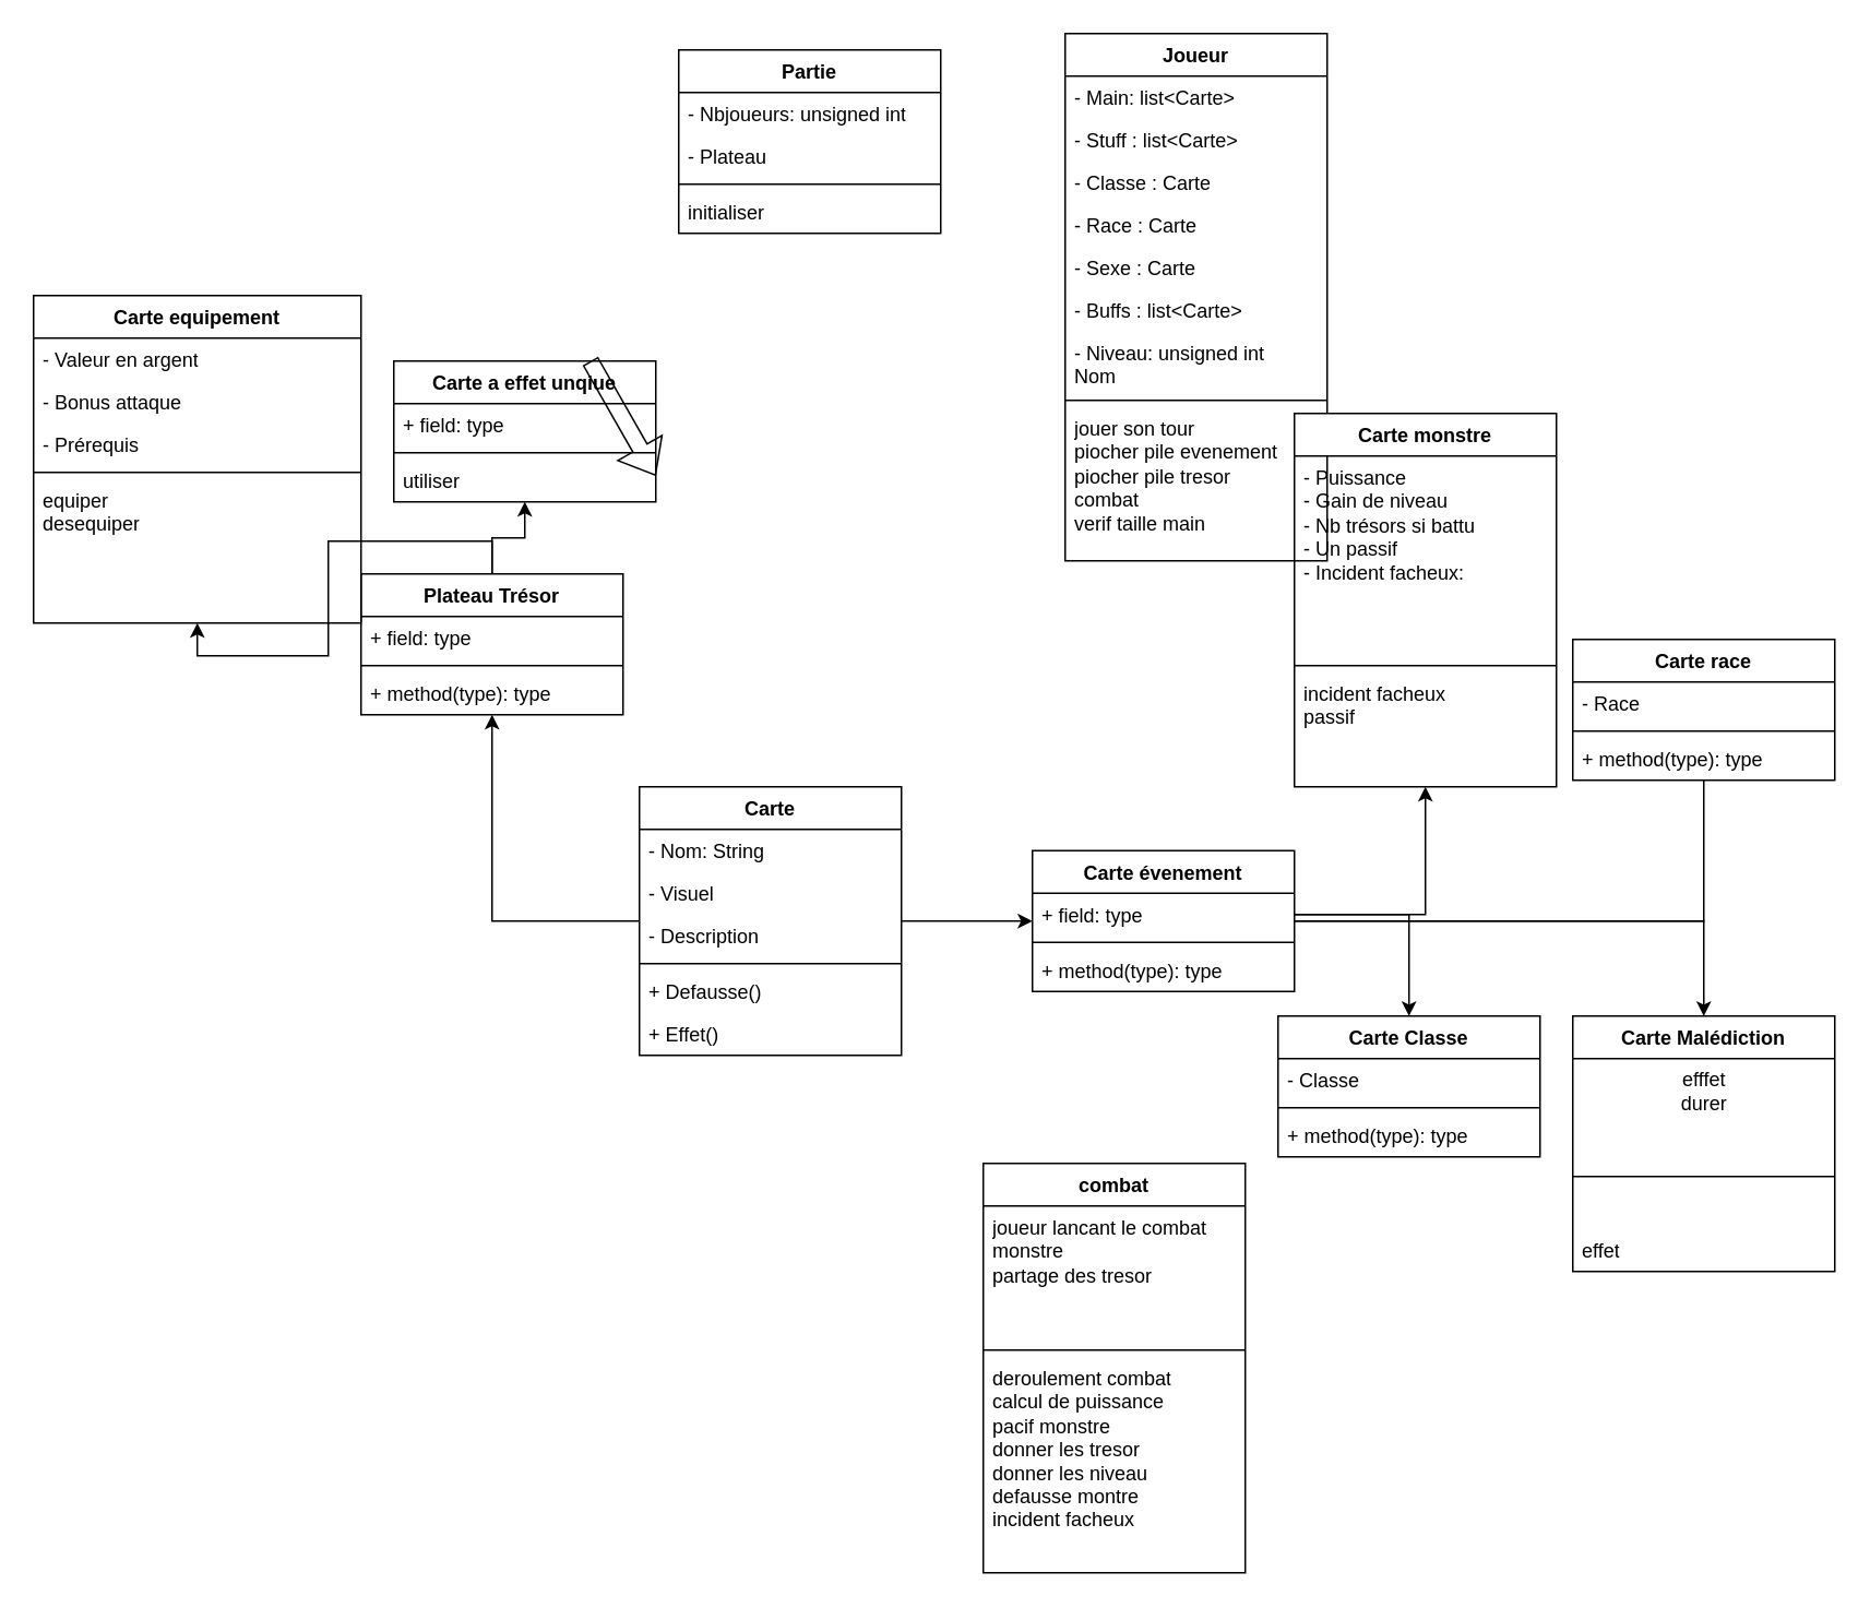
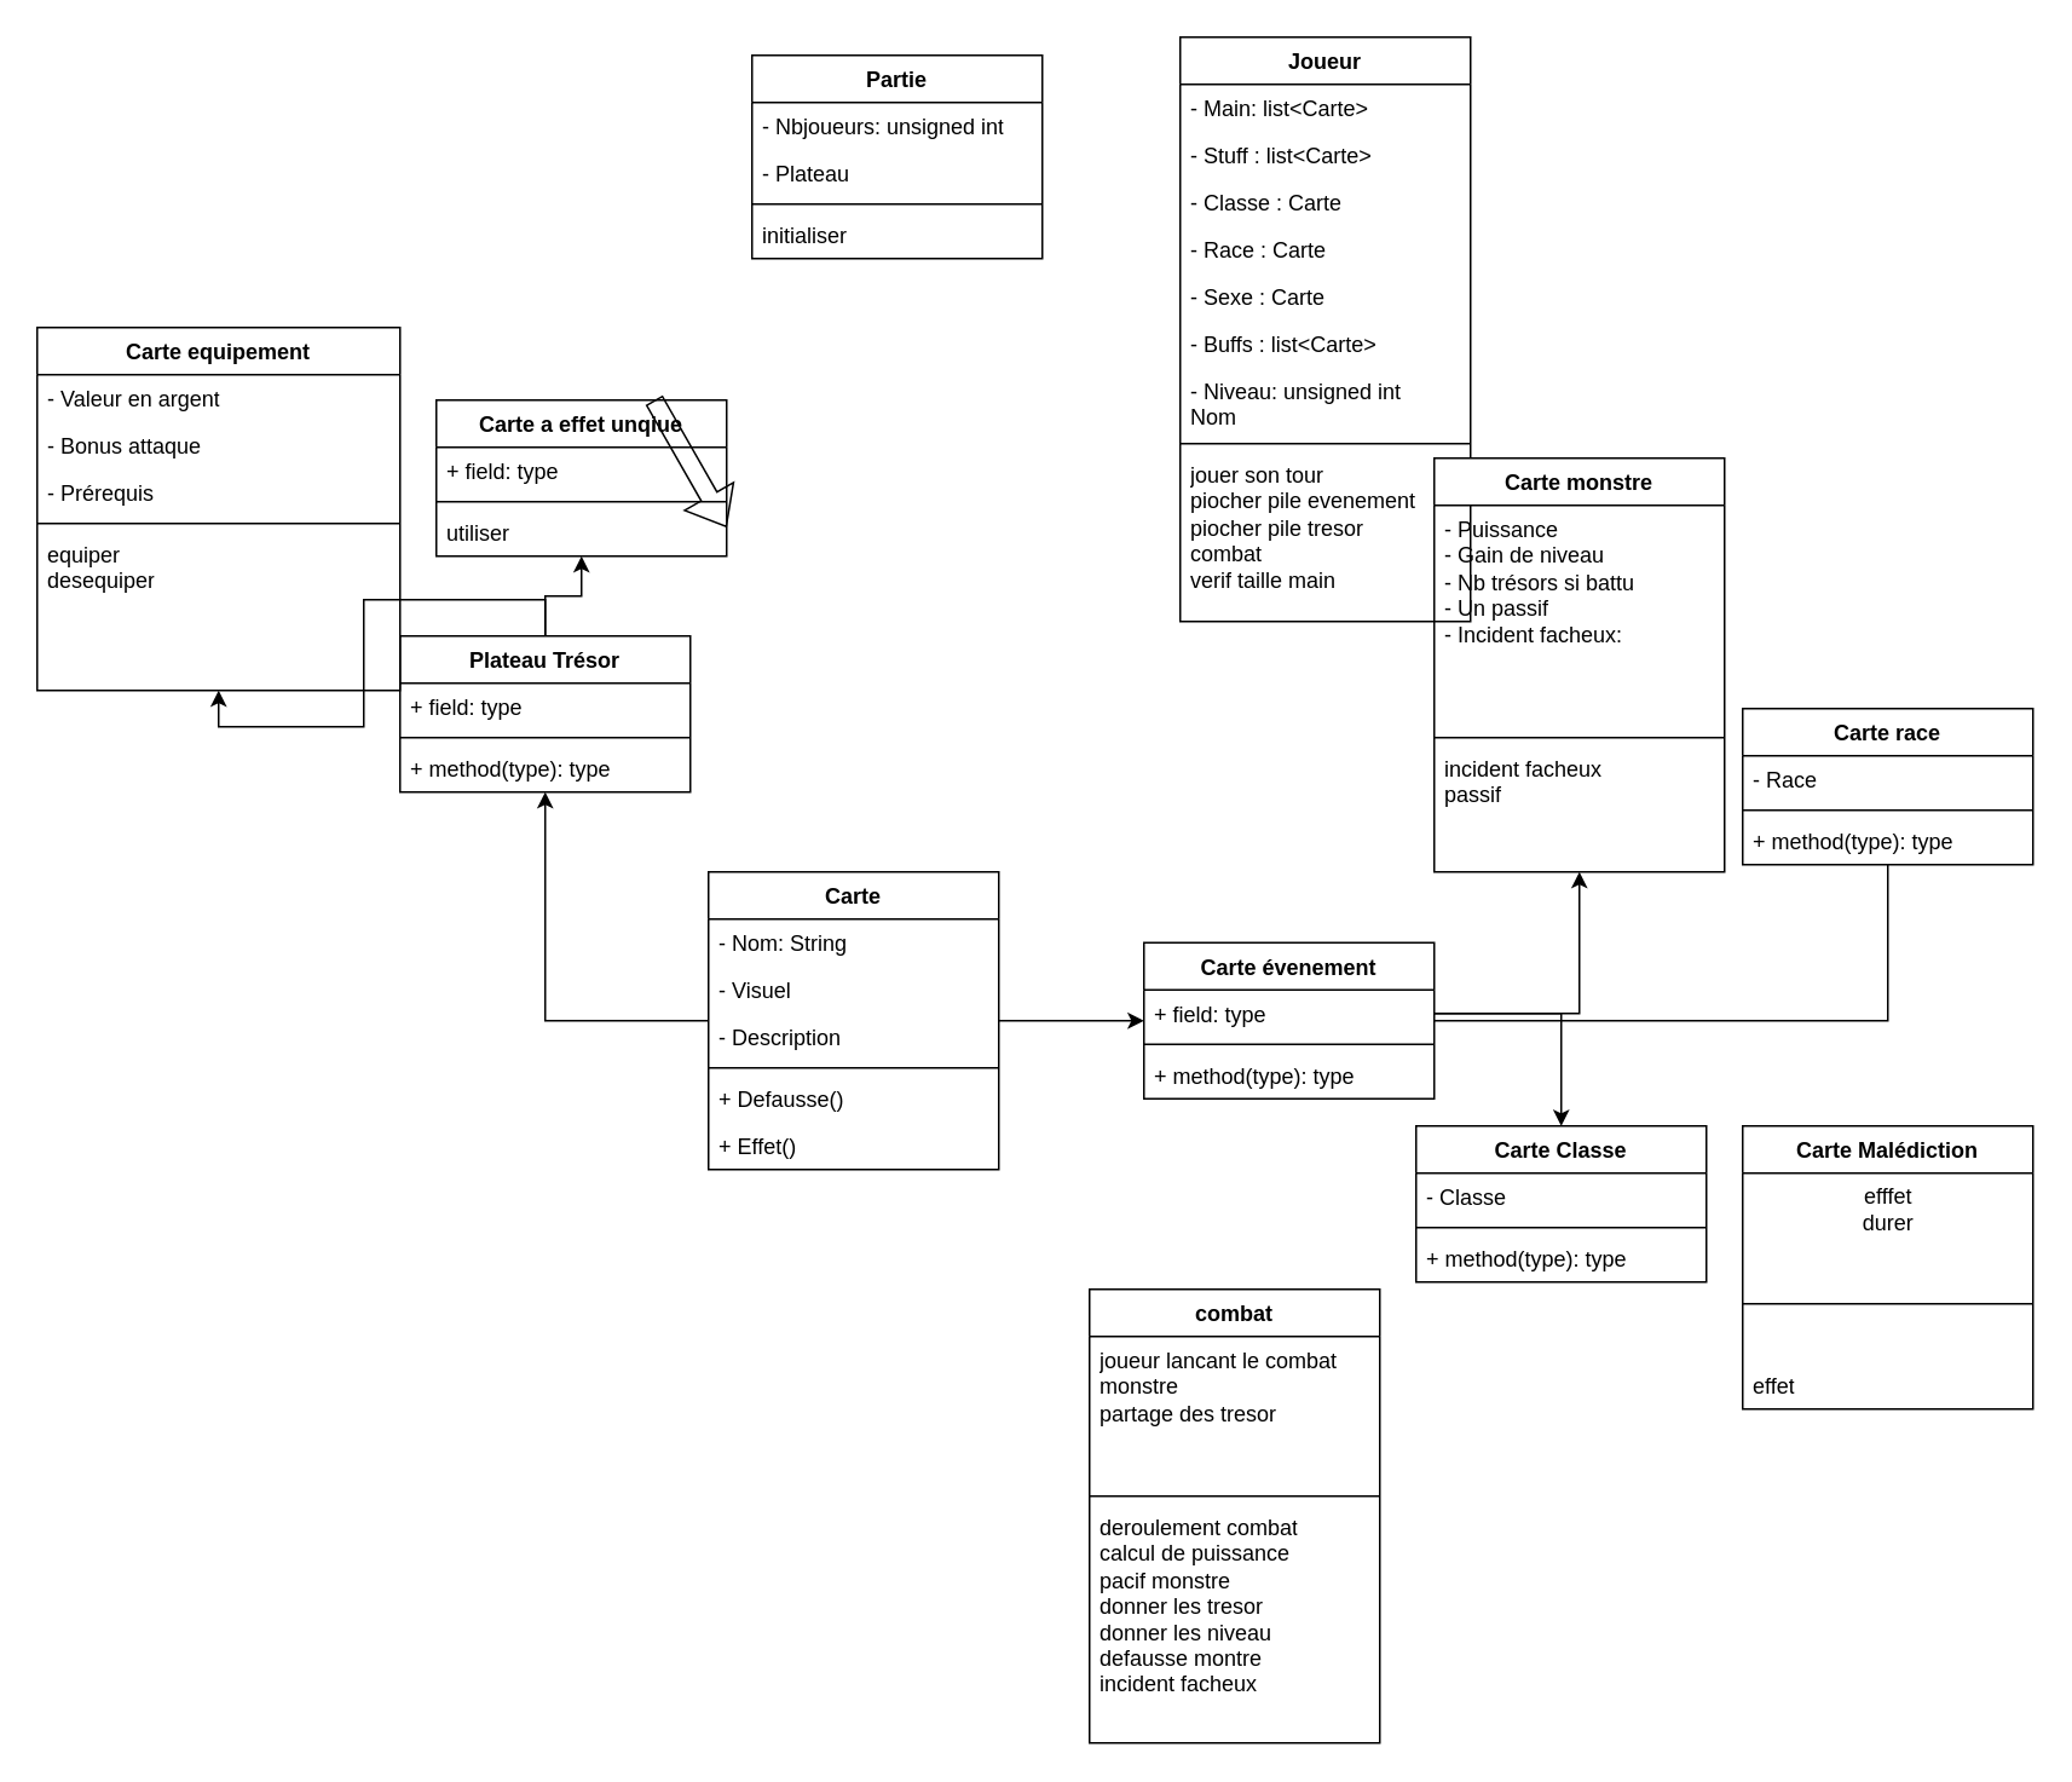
- <mxCell id="42" style="edgeStyle=orthogonalEdgeStyle;rounded=0;orthogonalLoop=1;jettySize=auto;html=1;" parent="1" source="44" target="52" edge="1"><mxGeometry relative="1" as="geometry" /></mxCell>
